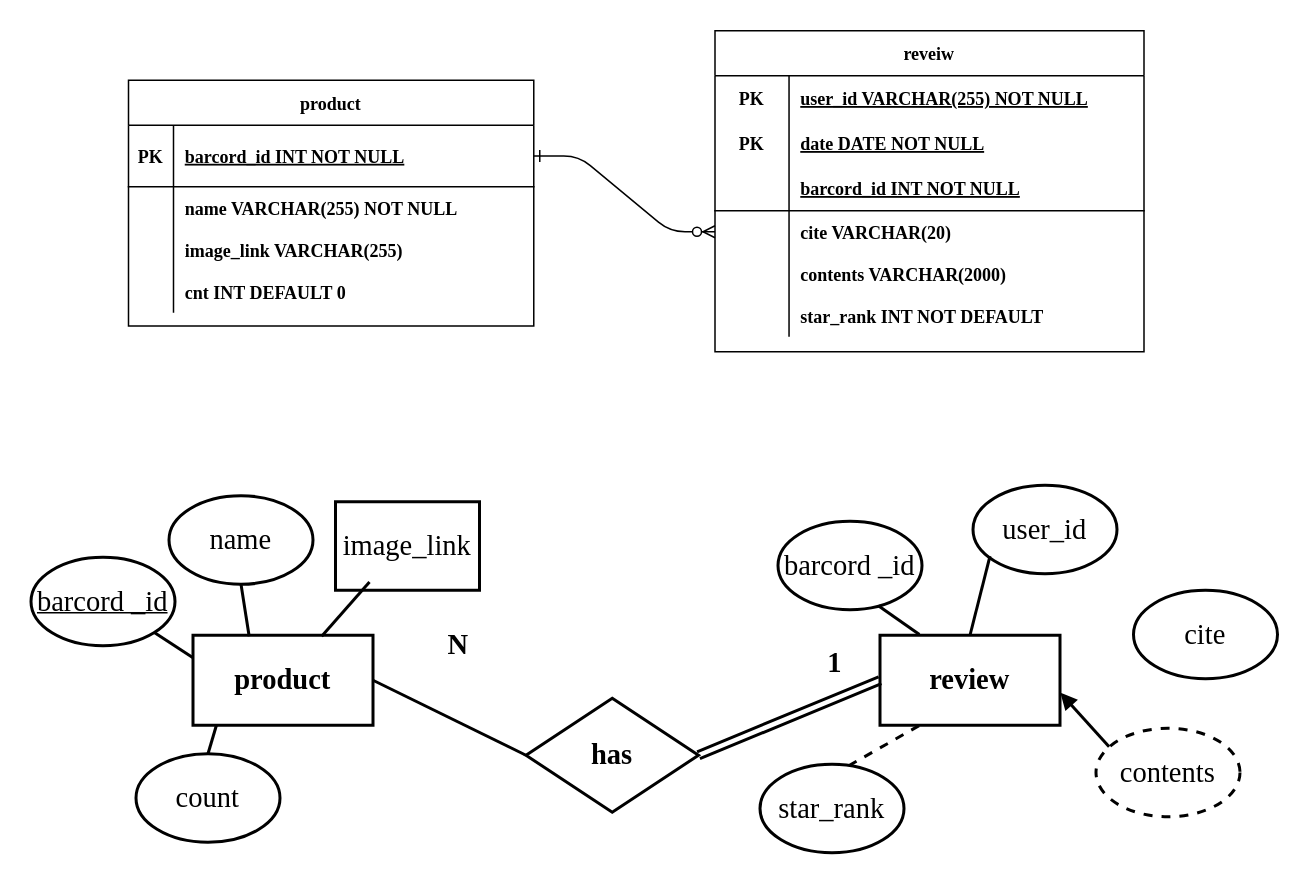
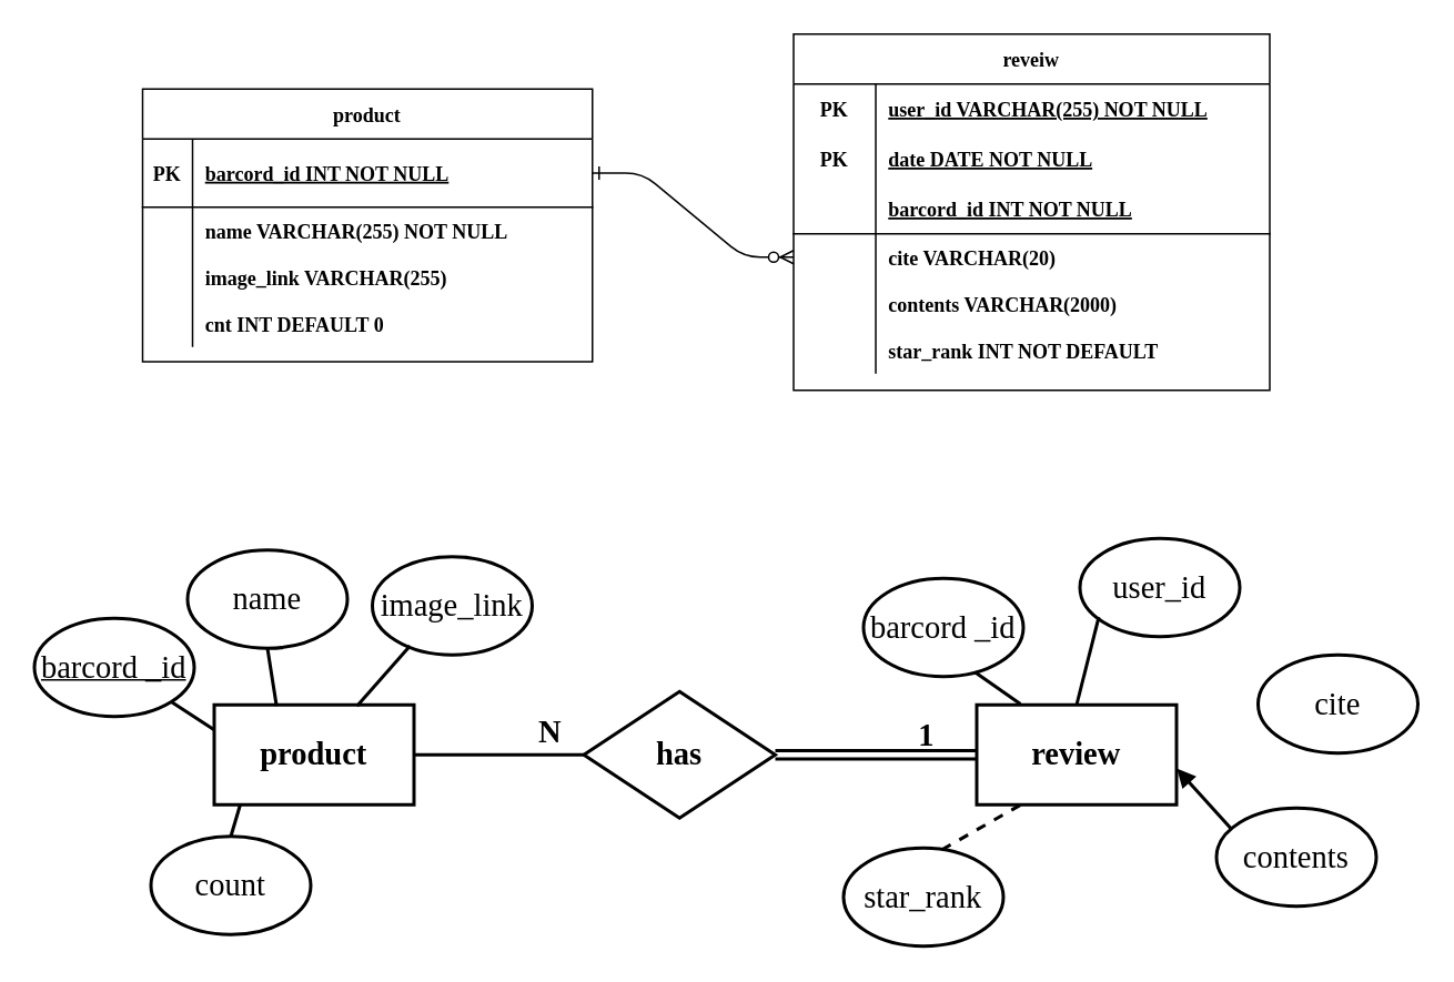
- <mxCell id="43" value="image_link" style="whiteSpace=wrap;html=1;shadow=0;fontFamily=Comic Sans MS;fontSize=19;strokeWidth=2;fillColor=none;align=center;rounded=0;" vertex="1" parent="1"><mxGeometry x="223" y="334" width="96" height="59" as="geometry" /></mxCell>
+ <mxCell id="43" value="image_link" style="ellipse;whiteSpace=wrap;html=1;shadow=0;fontFamily=Comic Sans MS;fontSize=19;strokeWidth=2;fillColor=none;align=center;" vertex="1" parent="1"><mxGeometry x="223" y="334" width="96" height="59" as="geometry" /></mxCell>
- <mxCell id="39" value="N" style="text;html=1;strokeColor=none;fillColor=none;align=center;verticalAlign=middle;whiteSpace=wrap;rounded=0;shadow=0;fontFamily=Comic Sans MS;fontSize=19;fontStyle=1" vertex="1" parent="1"><mxGeometry x="285" y="420" width="40" height="20" as="geometry" /></mxCell>
+ <mxCell id="39" value="N" style="text;html=1;strokeColor=none;fillColor=none;align=center;verticalAlign=middle;whiteSpace=wrap;rounded=0;shadow=0;fontFamily=Comic Sans MS;fontSize=19;fontStyle=1" vertex="1" parent="1"><mxGeometry x="310" y="430" width="40" height="20" as="geometry" /></mxCell>
- <mxCell id="35" value="has" style="rhombus;whiteSpace=wrap;html=1;shadow=0;fontFamily=Comic Sans MS;fillColor=none;align=center;strokeWidth=2;fontSize=19;fontStyle=1" vertex="1" parent="1"><mxGeometry x="350" y="465" width="115" height="76" as="geometry" /></mxCell>
+ <mxCell id="35" value="has" style="rhombus;whiteSpace=wrap;html=1;shadow=0;fontFamily=Comic Sans MS;fillColor=none;align=center;strokeWidth=2;fontSize=19;fontStyle=1" vertex="1" parent="1"><mxGeometry x="350" y="415" width="115" height="76" as="geometry" /></mxCell>
- <mxCell id="48" value="contents" style="ellipse;whiteSpace=wrap;html=1;shadow=0;fontFamily=Comic Sans MS;fontSize=19;strokeWidth=2;fillColor=none;align=center;dashed=1;" vertex="1" parent="1"><mxGeometry x="730" y="485" width="96" height="59" as="geometry" /></mxCell>
+ <mxCell id="48" value="contents" style="ellipse;whiteSpace=wrap;html=1;shadow=0;fontFamily=Comic Sans MS;fontSize=19;strokeWidth=2;fillColor=none;align=center;" vertex="1" parent="1"><mxGeometry x="730" y="485" width="96" height="59" as="geometry" /></mxCell>
